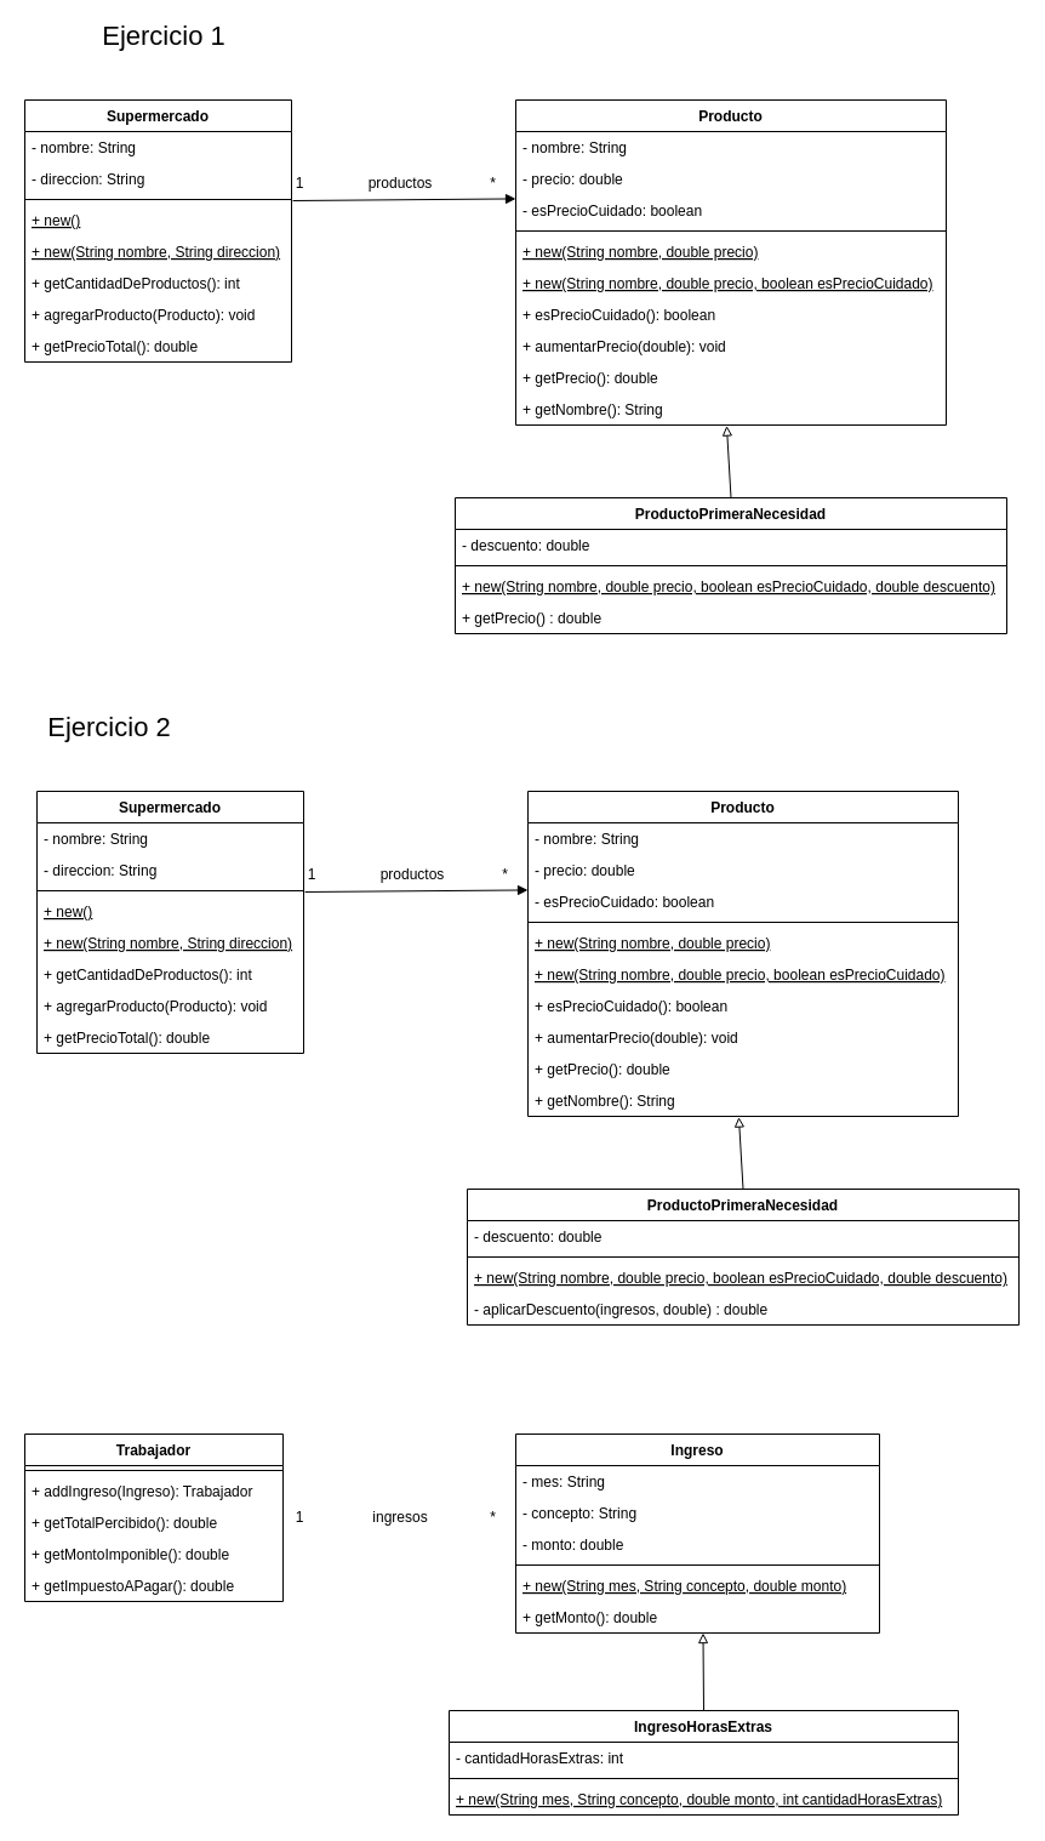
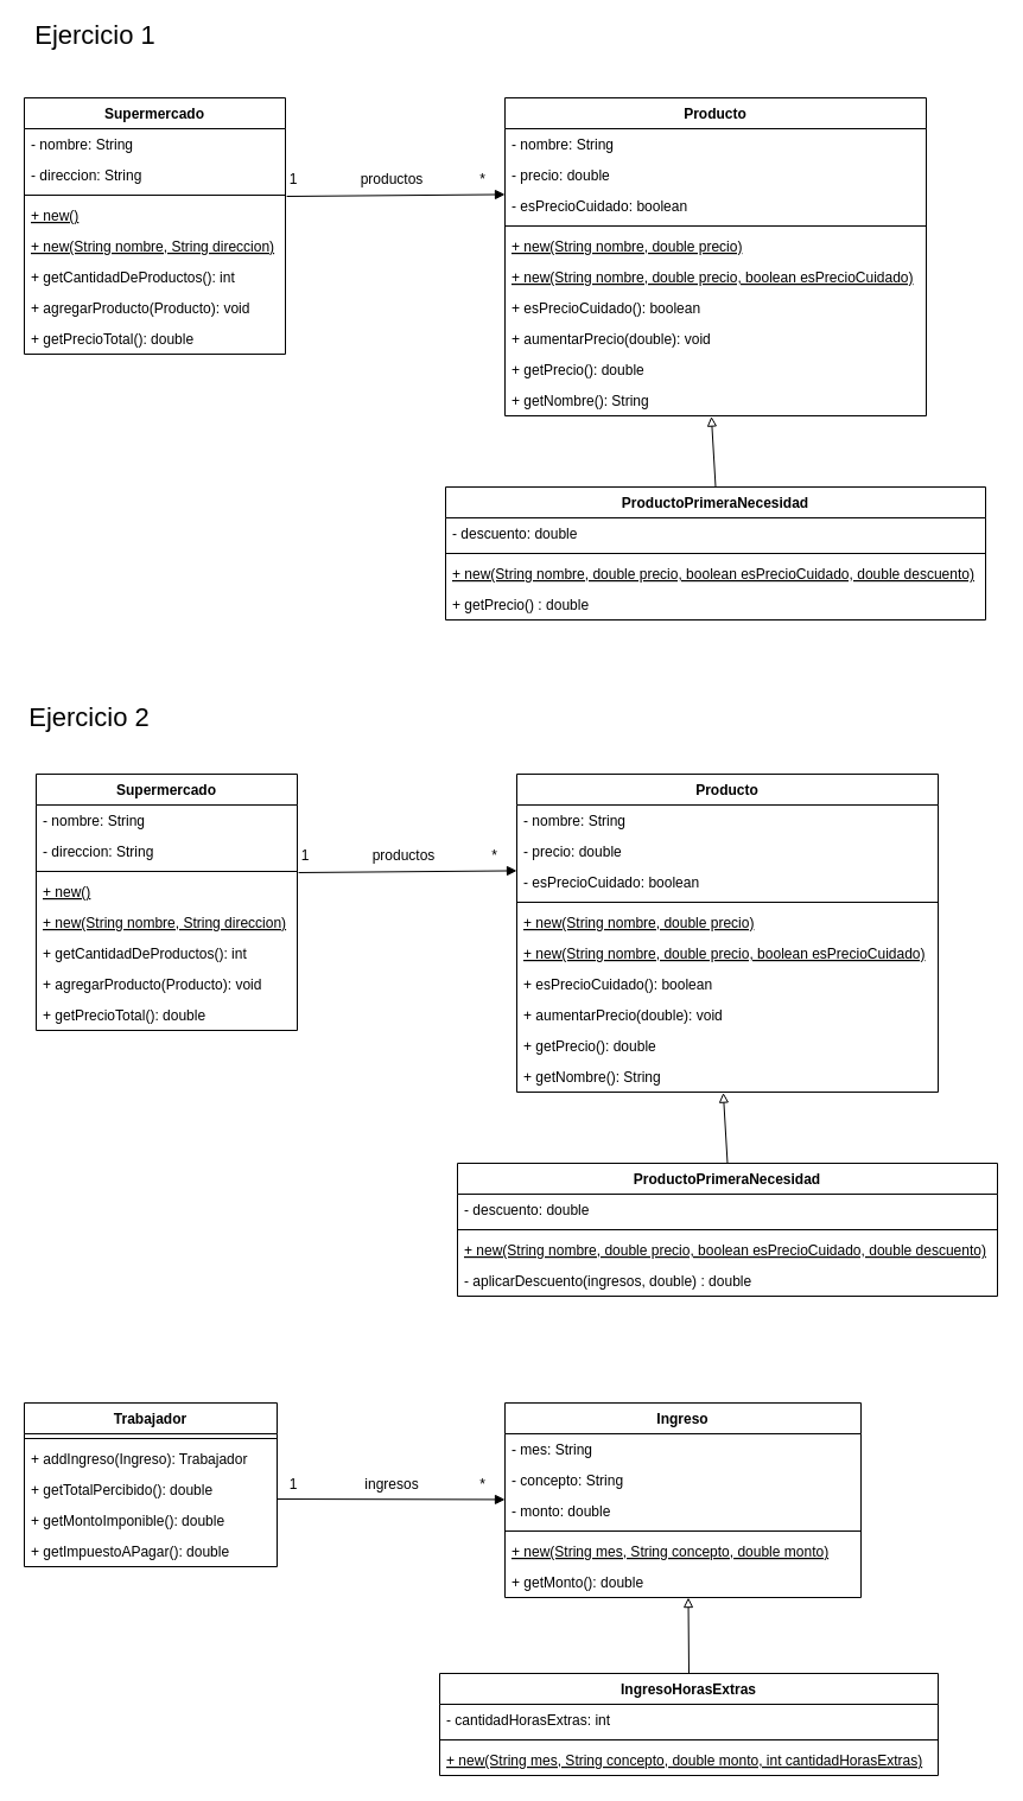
- <mxCell id="85" value="&lt;font style=&quot;font-size: 22px&quot;&gt;Ejercicio 1&lt;/font&gt;" style="text;html=1;strokeColor=none;fillColor=none;align=center;verticalAlign=middle;whiteSpace=wrap;rounded=0;" vertex="1" parent="1"><mxGeometry x="75" y="20" width="120" height="20" as="geometry" /></mxCell>
+ <mxCell id="85" value="&lt;font style=&quot;font-size: 22px&quot;&gt;Ejercicio 1&lt;/font&gt;" style="text;html=1;strokeColor=none;fillColor=none;align=center;verticalAlign=middle;whiteSpace=wrap;rounded=0;" vertex="1" parent="1"><mxGeometry x="20" y="20" width="120" height="20" as="geometry" /></mxCell>
- <mxCell id="54" value="&lt;font style=&quot;font-size: 22px&quot;&gt;Ejercicio 2&lt;/font&gt;" style="text;html=1;strokeColor=none;fillColor=none;align=center;verticalAlign=middle;whiteSpace=wrap;rounded=0;" vertex="1" parent="1"><mxGeometry x="30" y="590" width="120" height="20" as="geometry" /></mxCell>
+ <mxCell id="54" value="&lt;font style=&quot;font-size: 22px&quot;&gt;Ejercicio 2&lt;/font&gt;" style="text;html=1;strokeColor=none;fillColor=none;align=center;verticalAlign=middle;whiteSpace=wrap;rounded=0;" vertex="1" parent="1"><mxGeometry x="15" y="595" width="120" height="20" as="geometry" /></mxCell>
+ <mxCell id="20" style="edgeStyle=none;orthogonalLoop=1;jettySize=auto;html=1;exitX=0;exitY=0.132;exitDx=0;exitDy=0;endArrow=none;endFill=0;rounded=0;entryX=0.999;entryY=0.808;entryDx=0;entryDy=0;entryPerimeter=0;exitPerimeter=0;startArrow=block;startFill=1;" edge="1" parent="1" source="15" target="5"><mxGeometry relative="1" as="geometry"><mxPoint x="340" y="1340.753" as="targetPoint" /><mxPoint x="368.914" y="1300" as="sourcePoint" /></mxGeometry></mxCell>
